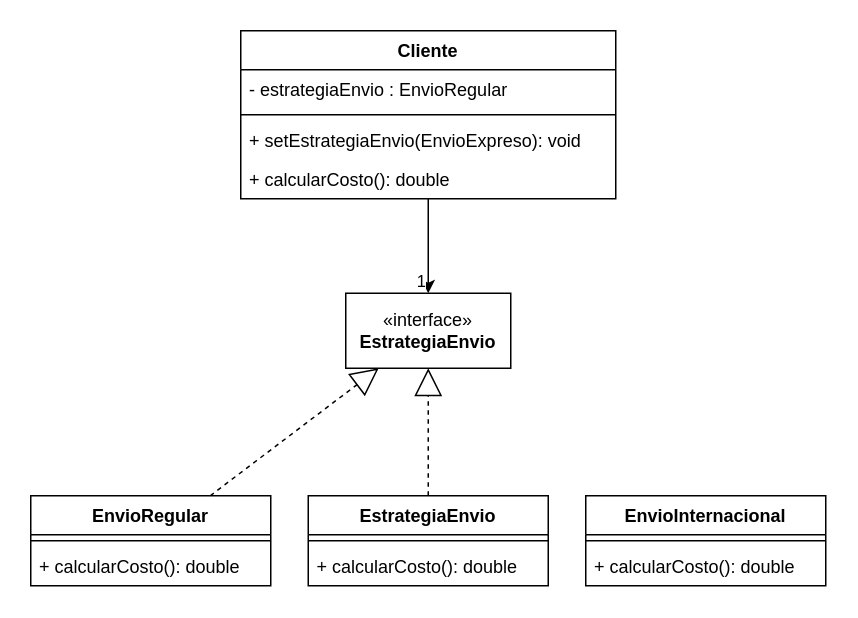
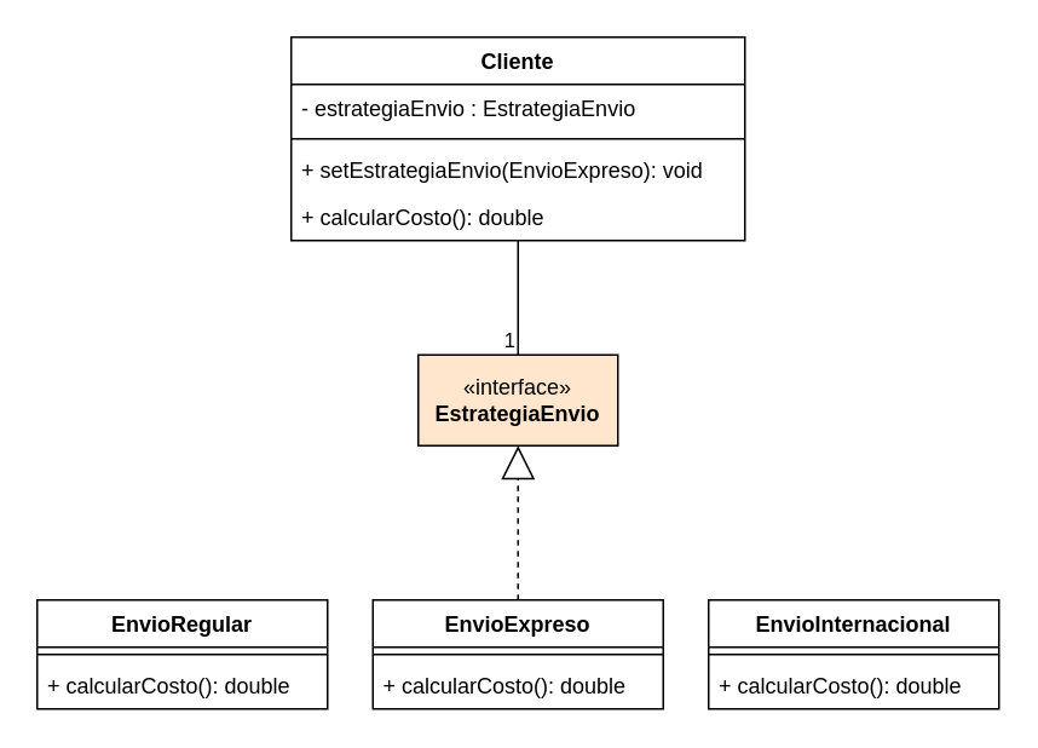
- <mxCell id="3" value="- estrategiaEnvio : EnvioRegular" style="text;strokeColor=none;fillColor=none;align=left;verticalAlign=top;spacingLeft=4;spacingRight=4;overflow=hidden;rotatable=0;points=[[0,0.5],[1,0.5]];portConstraint=eastwest;whiteSpace=wrap;html=1;" vertex="1" parent="2"><mxGeometry y="26" width="250" height="26" as="geometry" /></mxCell>
+ <mxCell id="3" value="- estrategiaEnvio : EstrategiaEnvio" style="text;strokeColor=none;fillColor=none;align=left;verticalAlign=top;spacingLeft=4;spacingRight=4;overflow=hidden;rotatable=0;points=[[0,0.5],[1,0.5]];portConstraint=eastwest;whiteSpace=wrap;html=1;" vertex="1" parent="2"><mxGeometry y="26" width="250" height="26" as="geometry" /></mxCell>
- <mxCell id="17" value="" style="endArrow=classic;html=1;edgeStyle=orthogonalEdgeStyle;rounded=0;" edge="1" parent="1" source="2" target="10"><mxGeometry relative="1" as="geometry"><mxPoint x="300" y="220" as="sourcePoint" /><mxPoint x="460" y="220" as="targetPoint" /></mxGeometry></mxCell>
+ <mxCell id="17" value="" style="endArrow=none;html=1;edgeStyle=orthogonalEdgeStyle;rounded=0;" edge="1" parent="1" source="2" target="10"><mxGeometry relative="1" as="geometry"><mxPoint x="300" y="220" as="sourcePoint" /><mxPoint x="460" y="220" as="targetPoint" /></mxGeometry></mxCell>
- <mxCell id="10" value="«interface»&lt;br&gt;&lt;b&gt;EstrategiaEnvio&lt;/b&gt;" style="html=1;whiteSpace=wrap;" vertex="1" parent="1"><mxGeometry x="230" y="195" width="110" height="50" as="geometry" /></mxCell>
+ <mxCell id="10" value="«interface»&lt;br&gt;&lt;b&gt;EstrategiaEnvio&lt;/b&gt;" style="html=1;whiteSpace=wrap;fillColor=#ffe6cc;" vertex="1" parent="1"><mxGeometry x="230" y="195" width="110" height="50" as="geometry" /></mxCell>
- <mxCell id="19" value="" style="endArrow=block;endSize=16;endFill=0;html=1;rounded=0;dashed=1;" edge="1" parent="1" source="7" target="10"><mxGeometry width="160" relative="1" as="geometry"><mxPoint x="300" y="220" as="sourcePoint" /><mxPoint x="460" y="220" as="targetPoint" /></mxGeometry></mxCell>
- <mxCell id="11" value="EstrategiaEnvio" style="swimlane;fontStyle=1;align=center;verticalAlign=top;childLayout=stackLayout;horizontal=1;startSize=26;horizontalStack=0;resizeParent=1;resizeParentMax=0;resizeLast=0;collapsible=1;marginBottom=0;whiteSpace=wrap;html=1;" vertex="1" parent="1"><mxGeometry x="205" y="330" width="160" height="60" as="geometry" /></mxCell>
+ <mxCell id="11" value="EnvioExpreso" style="swimlane;fontStyle=1;align=center;verticalAlign=top;childLayout=stackLayout;horizontal=1;startSize=26;horizontalStack=0;resizeParent=1;resizeParentMax=0;resizeLast=0;collapsible=1;marginBottom=0;whiteSpace=wrap;html=1;" vertex="1" parent="1"><mxGeometry x="205" y="330" width="160" height="60" as="geometry" /></mxCell>
